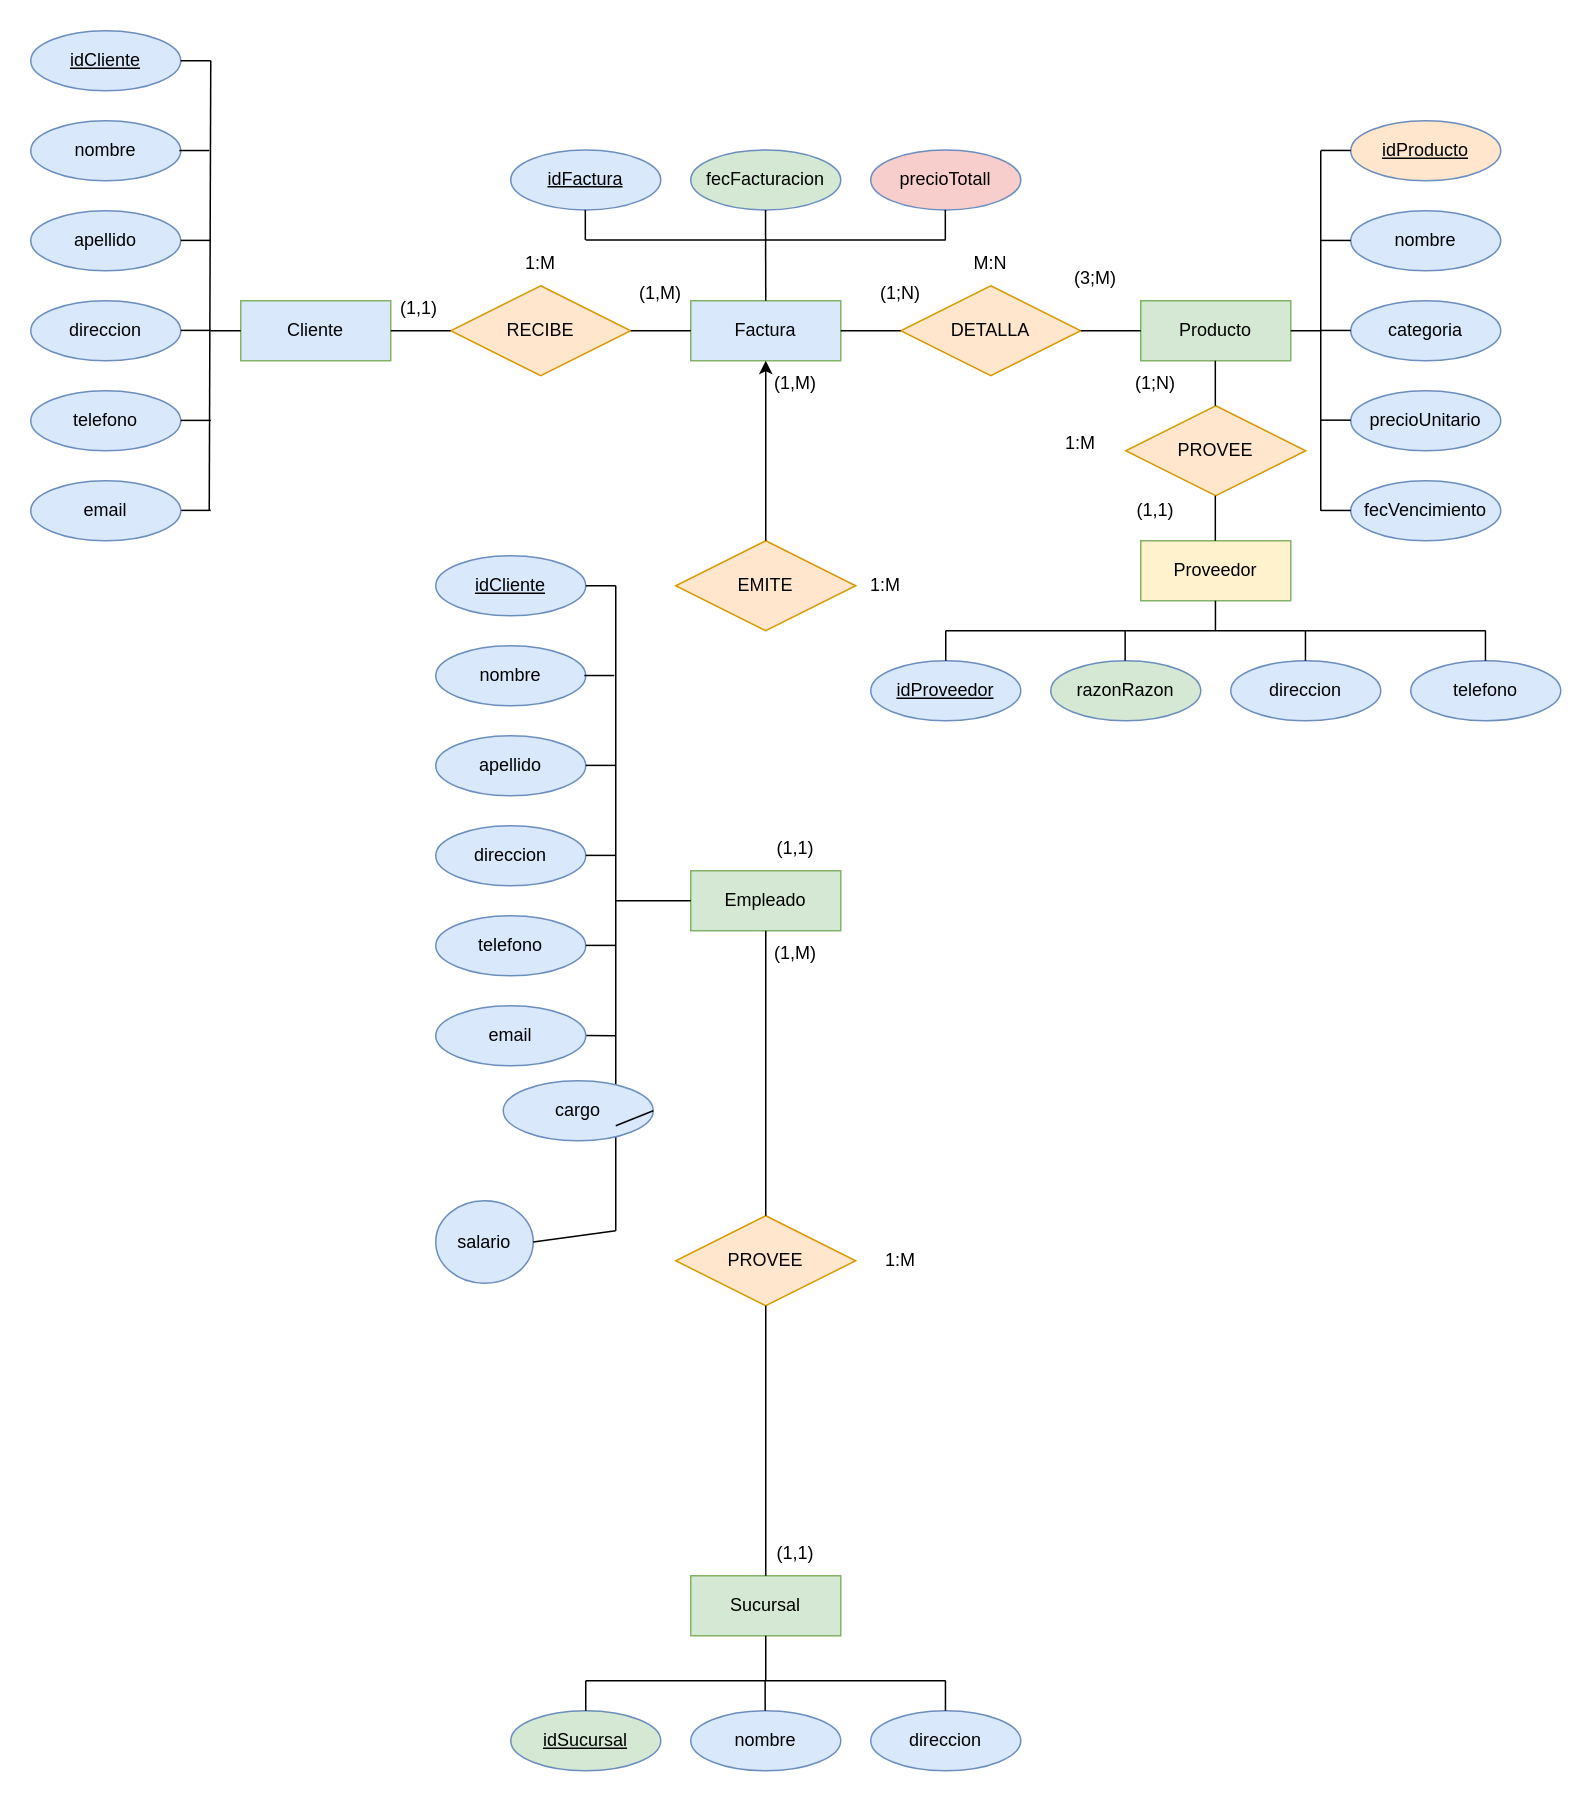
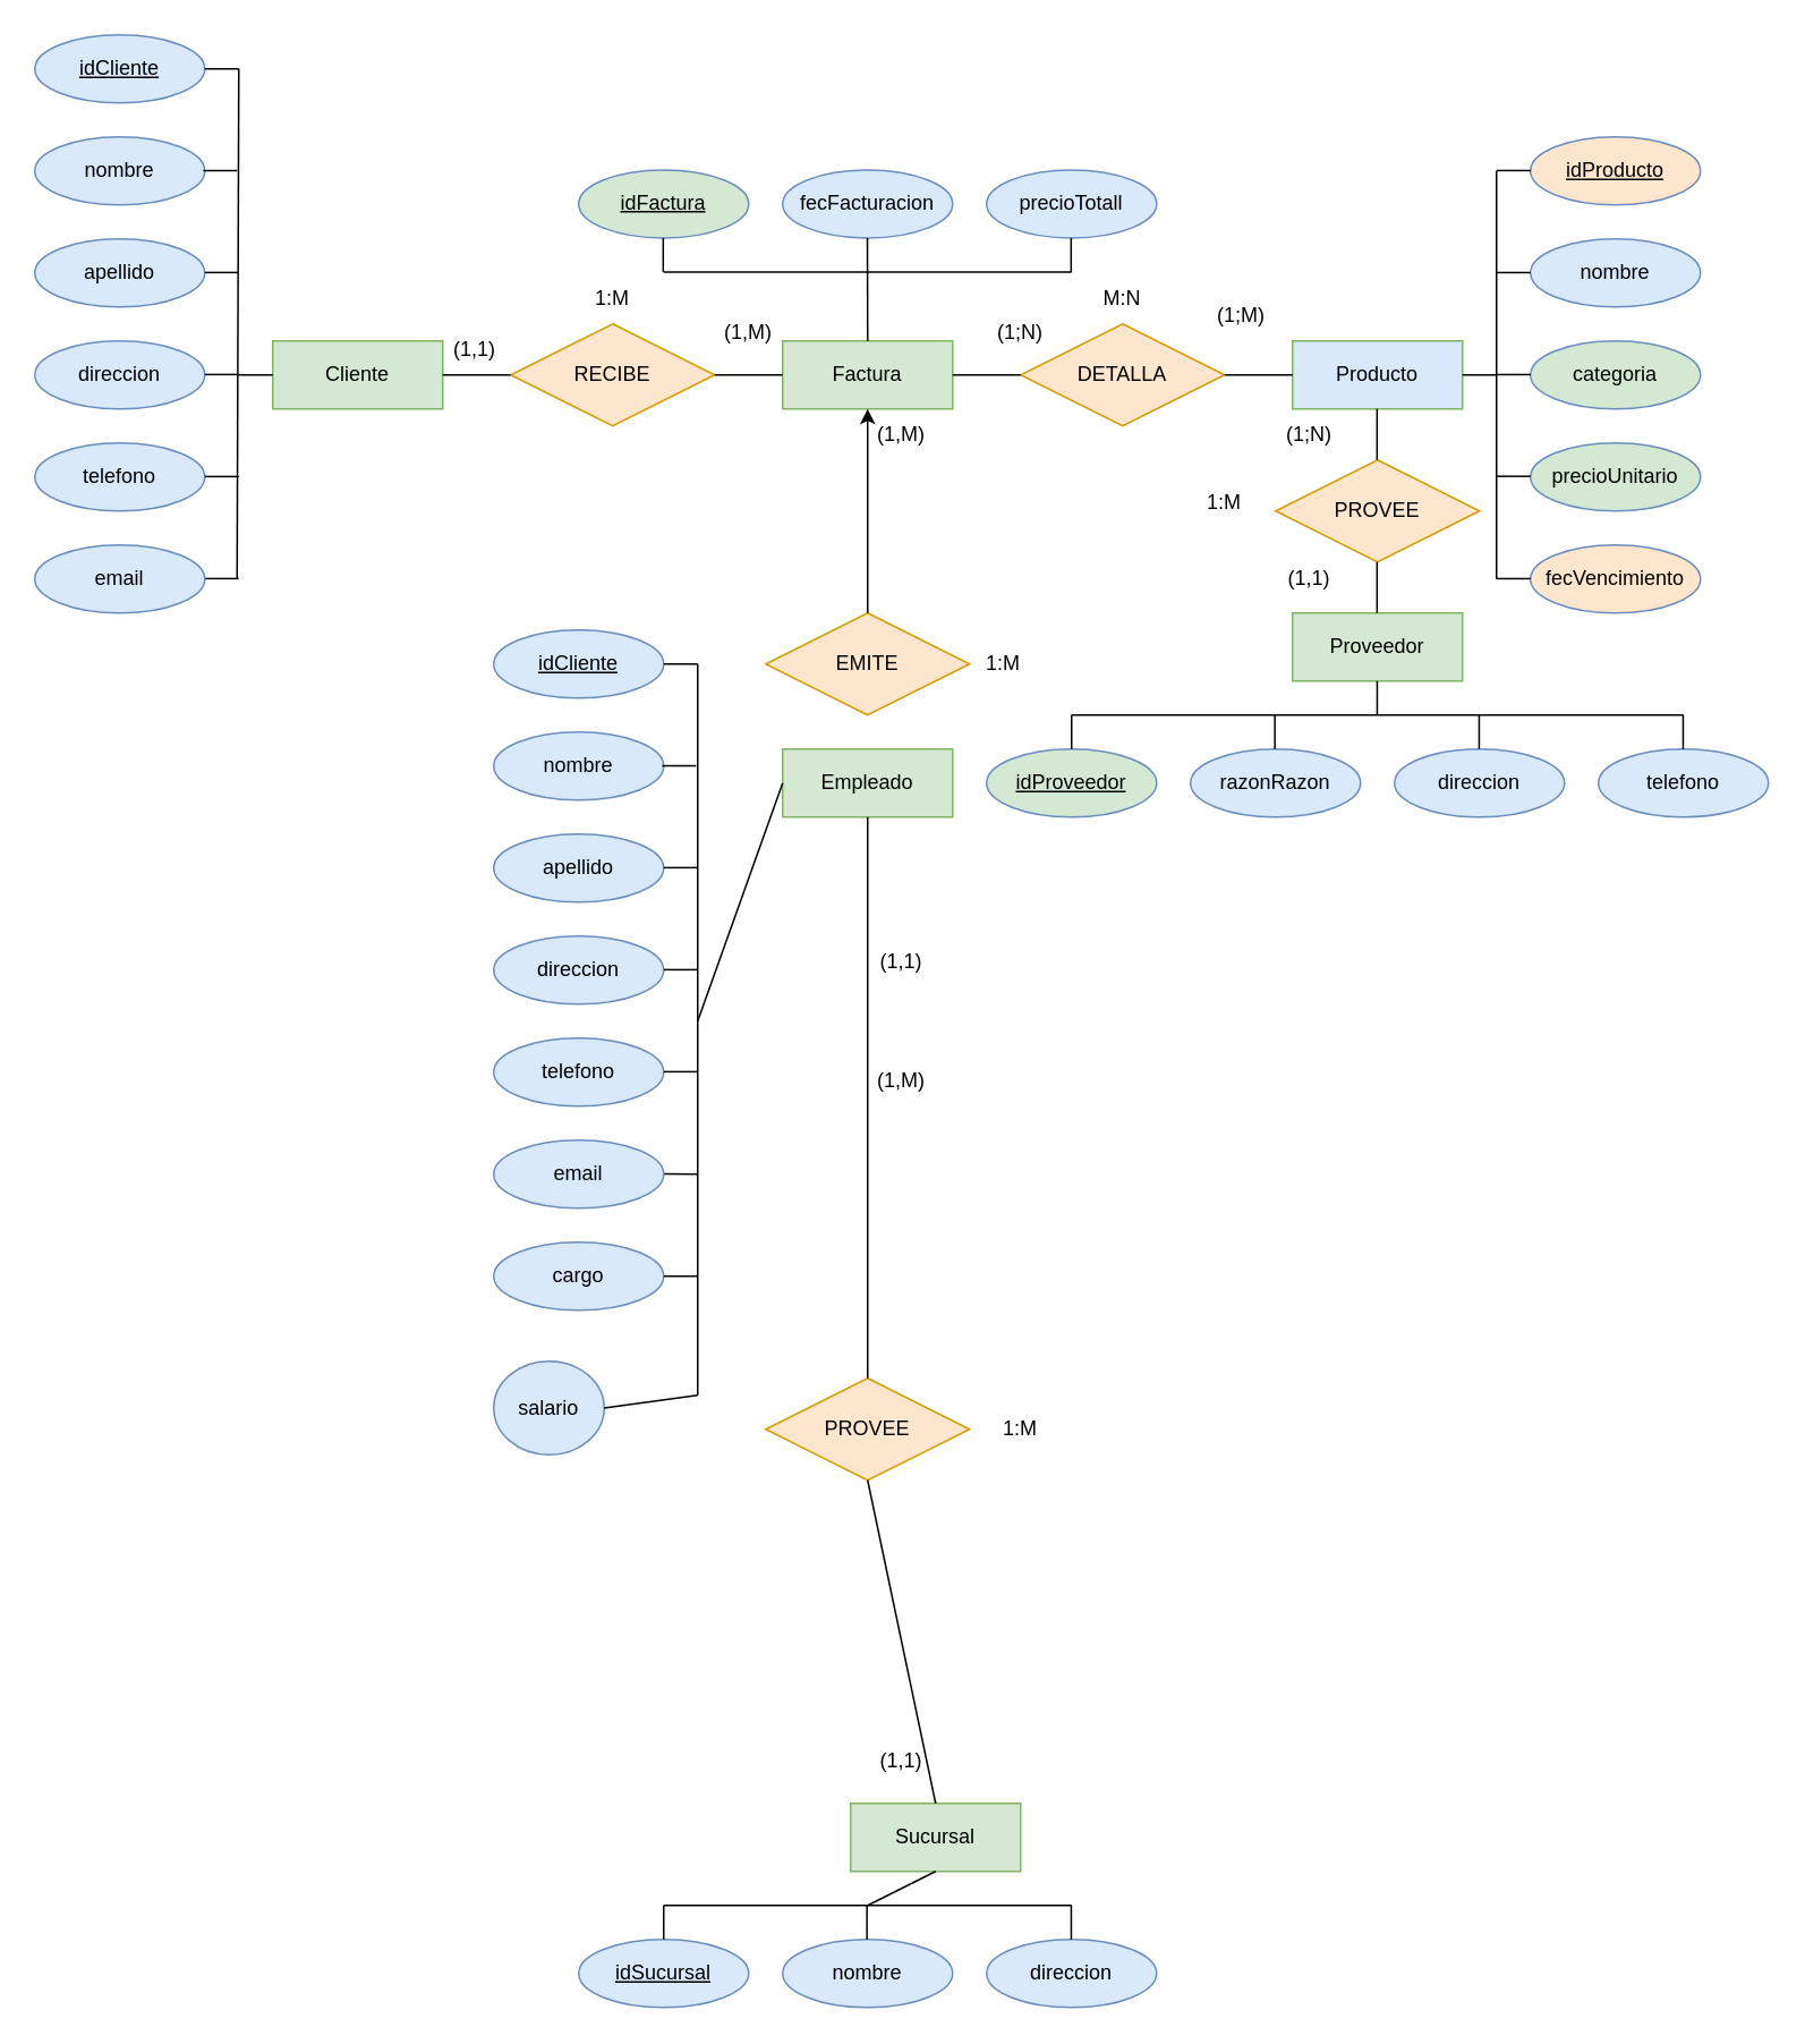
- <mxCell id="18" value="idFactura" style="ellipse;whiteSpace=wrap;html=1;align=center;fontStyle=4;fillColor=#dae8fc;strokeColor=#6c8ebf;" parent="1" vertex="1"><mxGeometry x="340" y="99.43" width="100" height="40" as="geometry" /></mxCell>
+ <mxCell id="18" value="idFactura" style="ellipse;whiteSpace=wrap;html=1;align=center;fontStyle=4;fillColor=#d5e8d4;strokeColor=#6c8ebf;" parent="1" vertex="1"><mxGeometry x="340" y="99.43" width="100" height="40" as="geometry" /></mxCell>
- <mxCell id="19" value="fecFacturacion" style="ellipse;whiteSpace=wrap;html=1;align=center;fillColor=#d5e8d4;strokeColor=#6c8ebf;" parent="1" vertex="1"><mxGeometry x="460" y="99.43" width="100" height="40" as="geometry" /></mxCell>
+ <mxCell id="19" value="fecFacturacion" style="ellipse;whiteSpace=wrap;html=1;align=center;fillColor=#dae8fc;strokeColor=#6c8ebf;" parent="1" vertex="1"><mxGeometry x="460" y="99.43" width="100" height="40" as="geometry" /></mxCell>
- <mxCell id="20" value="precioTotall" style="ellipse;whiteSpace=wrap;html=1;align=center;fillColor=#f8cecc;strokeColor=#6c8ebf;" parent="1" vertex="1"><mxGeometry x="580" y="99.43" width="100" height="40" as="geometry" /></mxCell>
+ <mxCell id="20" value="precioTotall" style="ellipse;whiteSpace=wrap;html=1;align=center;fillColor=#dae8fc;strokeColor=#6c8ebf;" parent="1" vertex="1"><mxGeometry x="580" y="99.43" width="100" height="40" as="geometry" /></mxCell>
- <mxCell id="28" value="(3;M)" style="text;html=1;strokeColor=none;fillColor=none;align=center;verticalAlign=middle;whiteSpace=wrap;rounded=0;" parent="1" vertex="1"><mxGeometry x="700" y="170" width="60" height="30" as="geometry" /></mxCell>
+ <mxCell id="28" value="(1;M)" style="text;html=1;strokeColor=none;fillColor=none;align=center;verticalAlign=middle;whiteSpace=wrap;rounded=0;" parent="1" vertex="1"><mxGeometry x="700" y="170" width="60" height="30" as="geometry" /></mxCell>
- <mxCell id="3" value="Cliente" style="whiteSpace=wrap;html=1;align=center;fillColor=#dae8fc;strokeColor=#82b366;" parent="1" vertex="1"><mxGeometry x="160" y="200" width="100" height="40" as="geometry" /></mxCell>
+ <mxCell id="3" value="Cliente" style="whiteSpace=wrap;html=1;align=center;fillColor=#d5e8d4;strokeColor=#82b366;" parent="1" vertex="1"><mxGeometry x="160" y="200" width="100" height="40" as="geometry" /></mxCell>
- <mxCell id="8" value="Factura" style="whiteSpace=wrap;html=1;align=center;fillColor=#dae8fc;strokeColor=#82b366;" parent="1" vertex="1"><mxGeometry x="460" y="200" width="100" height="40" as="geometry" /></mxCell>
+ <mxCell id="8" value="Factura" style="whiteSpace=wrap;html=1;align=center;fillColor=#d5e8d4;strokeColor=#82b366;" parent="1" vertex="1"><mxGeometry x="460" y="200" width="100" height="40" as="geometry" /></mxCell>
- <mxCell id="4" value="Producto" style="whiteSpace=wrap;html=1;align=center;fillColor=#d5e8d4;strokeColor=#82b366;" parent="1" vertex="1"><mxGeometry x="760" y="200" width="100" height="40" as="geometry" /></mxCell>
+ <mxCell id="4" value="Producto" style="whiteSpace=wrap;html=1;align=center;fillColor=#dae8fc;strokeColor=#82b366;" parent="1" vertex="1"><mxGeometry x="760" y="200" width="100" height="40" as="geometry" /></mxCell>
- <mxCell id="24" value="categoria" style="ellipse;whiteSpace=wrap;html=1;align=center;fillColor=#dae8fc;strokeColor=#6c8ebf;" parent="1" vertex="1"><mxGeometry x="900" y="200" width="100" height="40" as="geometry" /></mxCell>
+ <mxCell id="24" value="categoria" style="ellipse;whiteSpace=wrap;html=1;align=center;fillColor=#d5e8d4;strokeColor=#6c8ebf;" parent="1" vertex="1"><mxGeometry x="900" y="200" width="100" height="40" as="geometry" /></mxCell>
- <mxCell id="23" value="precioUnitario" style="ellipse;whiteSpace=wrap;html=1;align=center;fillColor=#dae8fc;strokeColor=#6c8ebf;" parent="1" vertex="1"><mxGeometry x="900" y="260" width="100" height="40" as="geometry" /></mxCell>
+ <mxCell id="23" value="precioUnitario" style="ellipse;whiteSpace=wrap;html=1;align=center;fillColor=#d5e8d4;strokeColor=#6c8ebf;" parent="1" vertex="1"><mxGeometry x="900" y="260" width="100" height="40" as="geometry" /></mxCell>
- <mxCell id="25" value="fecVencimiento" style="ellipse;whiteSpace=wrap;html=1;align=center;fillColor=#dae8fc;strokeColor=#6c8ebf;" parent="1" vertex="1"><mxGeometry x="900" y="320" width="100" height="40" as="geometry" /></mxCell>
+ <mxCell id="25" value="fecVencimiento" style="ellipse;whiteSpace=wrap;html=1;align=center;fillColor=#ffe6cc;strokeColor=#6c8ebf;" parent="1" vertex="1"><mxGeometry x="900" y="320" width="100" height="40" as="geometry" /></mxCell>
- <mxCell id="2" value="Proveedor" style="whiteSpace=wrap;html=1;align=center;fillColor=#fff2cc;strokeColor=#82b366;" parent="1" vertex="1"><mxGeometry x="760" y="360" width="100" height="40" as="geometry" /></mxCell>
+ <mxCell id="2" value="Proveedor" style="whiteSpace=wrap;html=1;align=center;fillColor=#d5e8d4;strokeColor=#82b366;" parent="1" vertex="1"><mxGeometry x="760" y="360" width="100" height="40" as="geometry" /></mxCell>
- <mxCell id="14" value="idProveedor" style="ellipse;whiteSpace=wrap;html=1;align=center;fontStyle=4;fillColor=#dae8fc;strokeColor=#6c8ebf;" parent="1" vertex="1"><mxGeometry x="580" y="440" width="100" height="40" as="geometry" /></mxCell>
+ <mxCell id="14" value="idProveedor" style="ellipse;whiteSpace=wrap;html=1;align=center;fontStyle=4;fillColor=#d5e8d4;strokeColor=#6c8ebf;" parent="1" vertex="1"><mxGeometry x="580" y="440" width="100" height="40" as="geometry" /></mxCell>
- <mxCell id="17" value="razonRazon" style="ellipse;whiteSpace=wrap;html=1;align=center;fillColor=#d5e8d4;strokeColor=#6c8ebf;" parent="1" vertex="1"><mxGeometry x="700" y="440" width="100" height="40" as="geometry" /></mxCell>
+ <mxCell id="17" value="razonRazon" style="ellipse;whiteSpace=wrap;html=1;align=center;fillColor=#dae8fc;strokeColor=#6c8ebf;" parent="1" vertex="1"><mxGeometry x="700" y="440" width="100" height="40" as="geometry" /></mxCell>
- <mxCell id="67" value="Empleado" style="whiteSpace=wrap;html=1;align=center;fillColor=#d5e8d4;strokeColor=#82b366;" vertex="1" parent="1"><mxGeometry x="460" y="580" width="100" height="40" as="geometry" /></mxCell>
+ <mxCell id="67" value="Empleado" style="whiteSpace=wrap;html=1;align=center;fillColor=#d5e8d4;strokeColor=#82b366;" vertex="1" parent="1"><mxGeometry x="460" y="440" width="100" height="40" as="geometry" /></mxCell>
- <mxCell id="81" value="cargo" style="ellipse;whiteSpace=wrap;html=1;align=center;fillColor=#dae8fc;strokeColor=#6c8ebf;" vertex="1" parent="1"><mxGeometry x="335" y="720" width="100" height="40" as="geometry" /></mxCell>
+ <mxCell id="81" value="cargo" style="ellipse;whiteSpace=wrap;html=1;align=center;fillColor=#dae8fc;strokeColor=#6c8ebf;" vertex="1" parent="1"><mxGeometry x="290" y="730" width="100" height="40" as="geometry" /></mxCell>
- <mxCell id="91" value="Sucursal" style="whiteSpace=wrap;html=1;align=center;fillColor=#d5e8d4;strokeColor=#82b366;" vertex="1" parent="1"><mxGeometry x="460" y="1050" width="100" height="40" as="geometry" /></mxCell>
+ <mxCell id="91" value="Sucursal" style="whiteSpace=wrap;html=1;align=center;fillColor=#d5e8d4;strokeColor=#82b366;" vertex="1" parent="1"><mxGeometry x="500" y="1060" width="100" height="40" as="geometry" /></mxCell>
- <mxCell id="92" value="idSucursal" style="ellipse;whiteSpace=wrap;html=1;align=center;fontStyle=4;fillColor=#d5e8d4;strokeColor=#6c8ebf;" vertex="1" parent="1"><mxGeometry x="340" y="1140" width="100" height="40" as="geometry" /></mxCell>
+ <mxCell id="92" value="idSucursal" style="ellipse;whiteSpace=wrap;html=1;align=center;fontStyle=4;fillColor=#dae8fc;strokeColor=#6c8ebf;" vertex="1" parent="1"><mxGeometry x="340" y="1140" width="100" height="40" as="geometry" /></mxCell>
